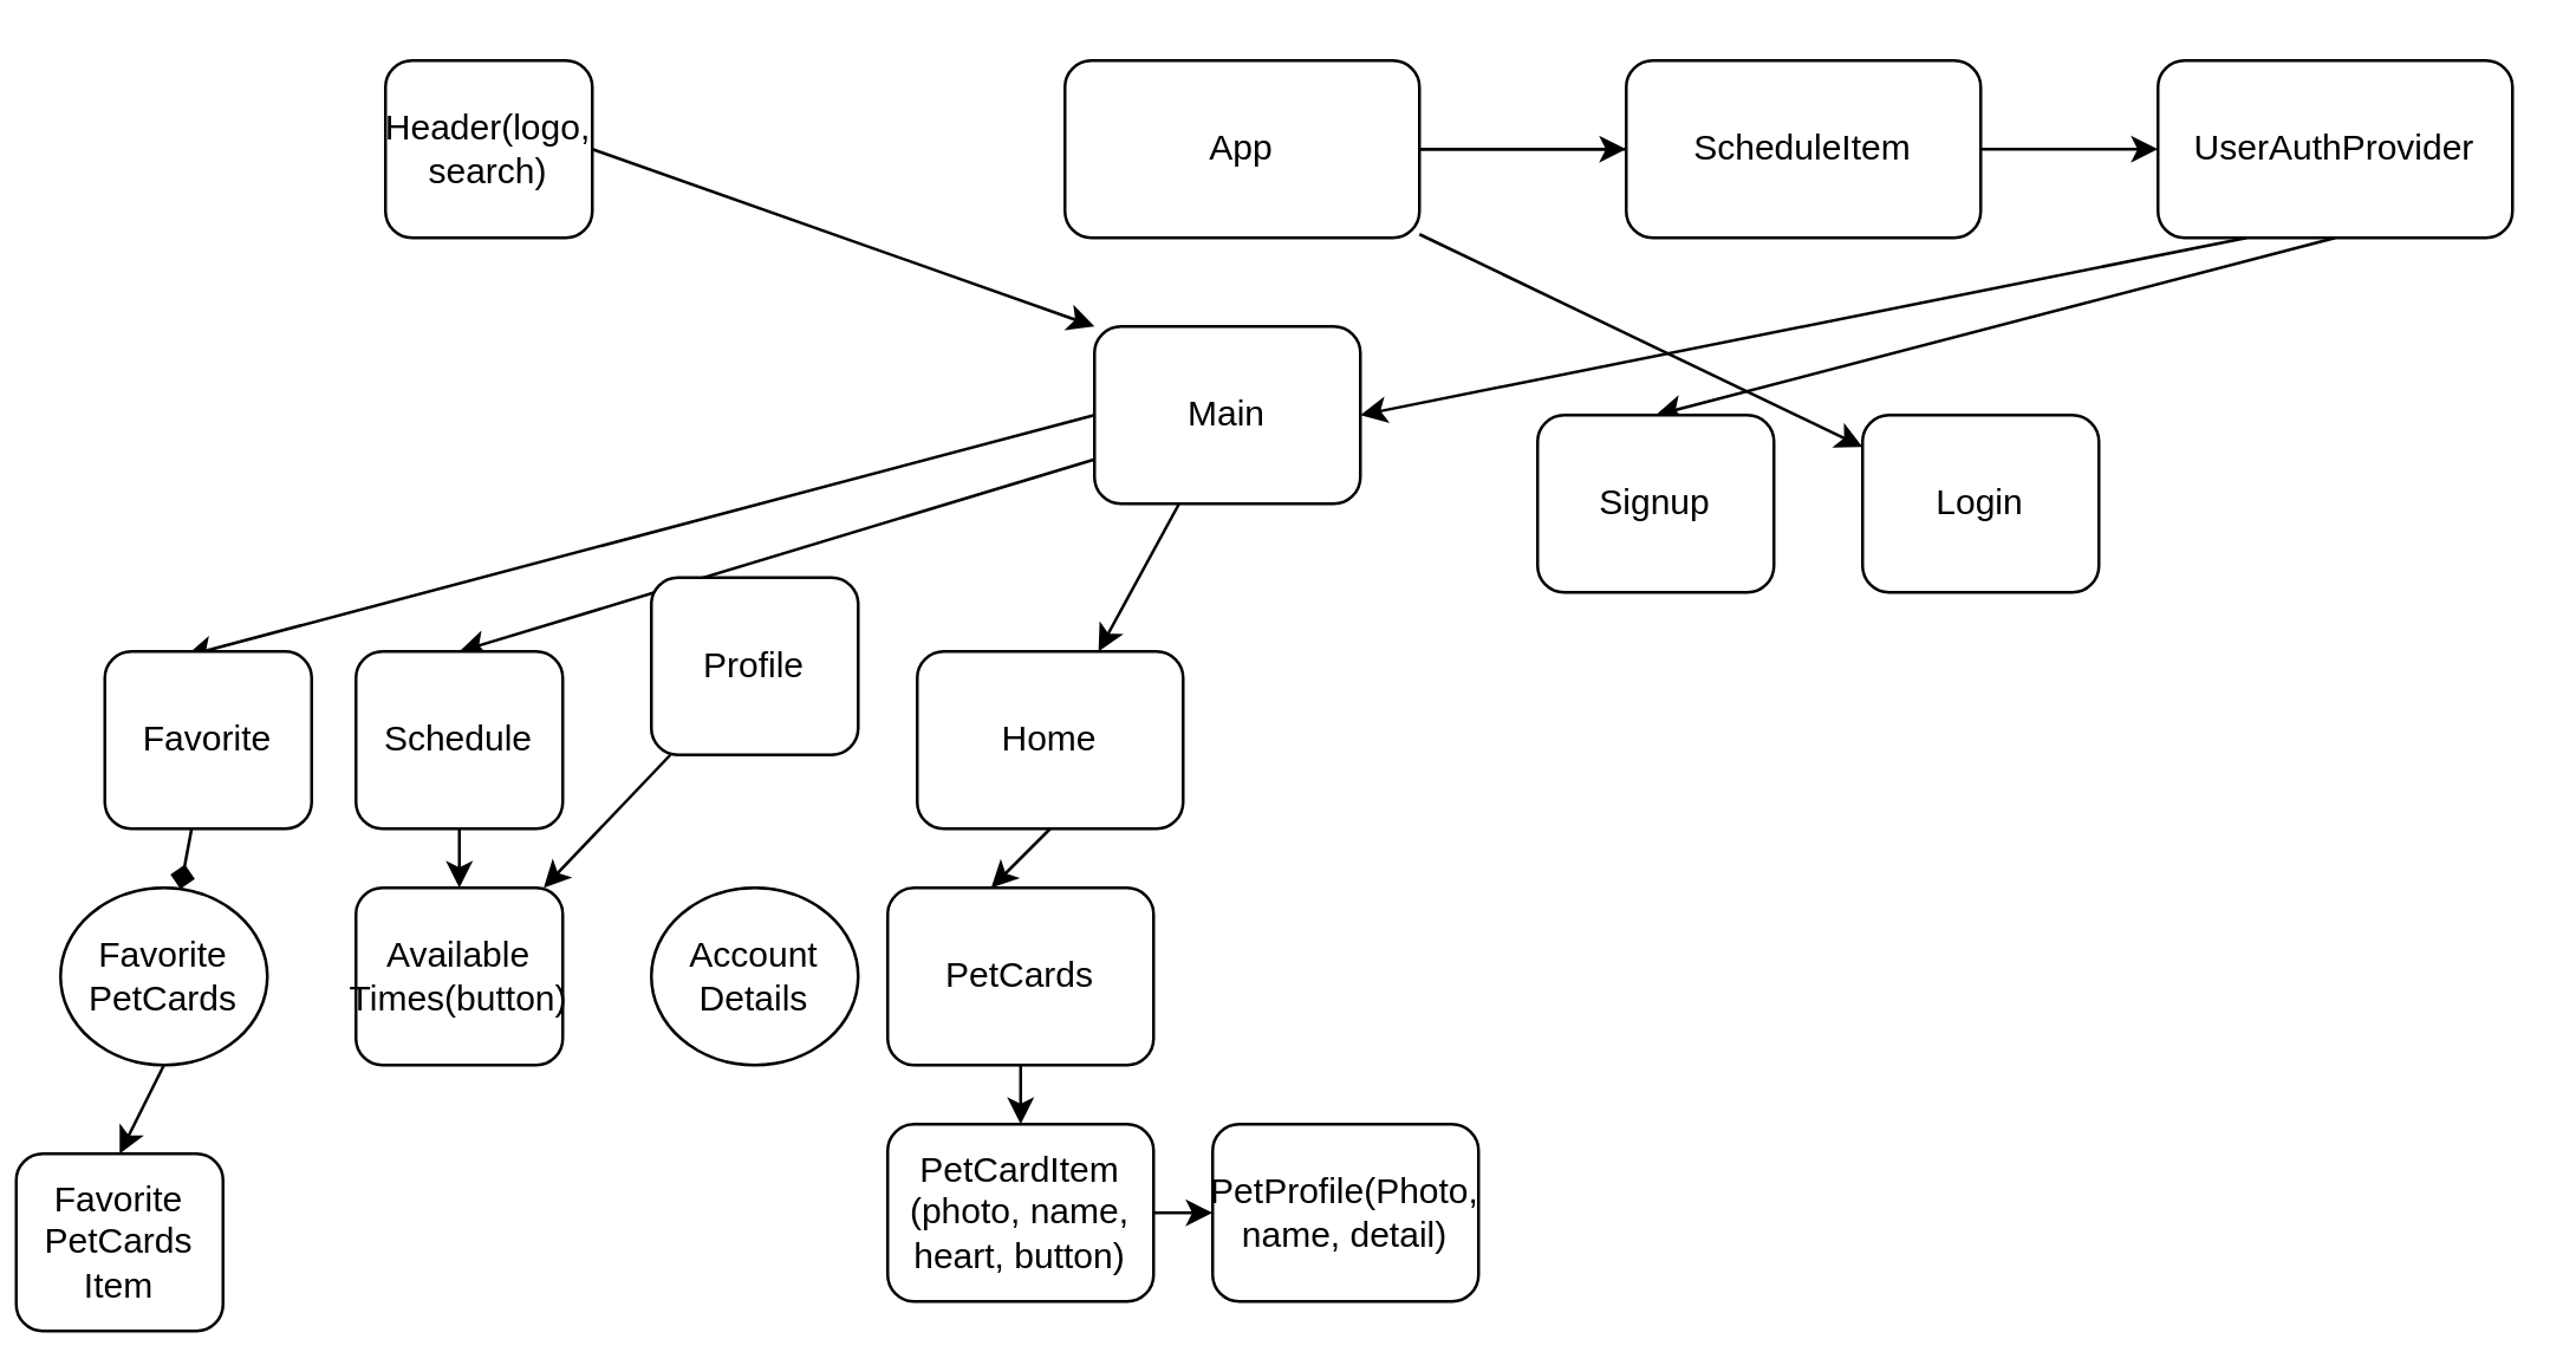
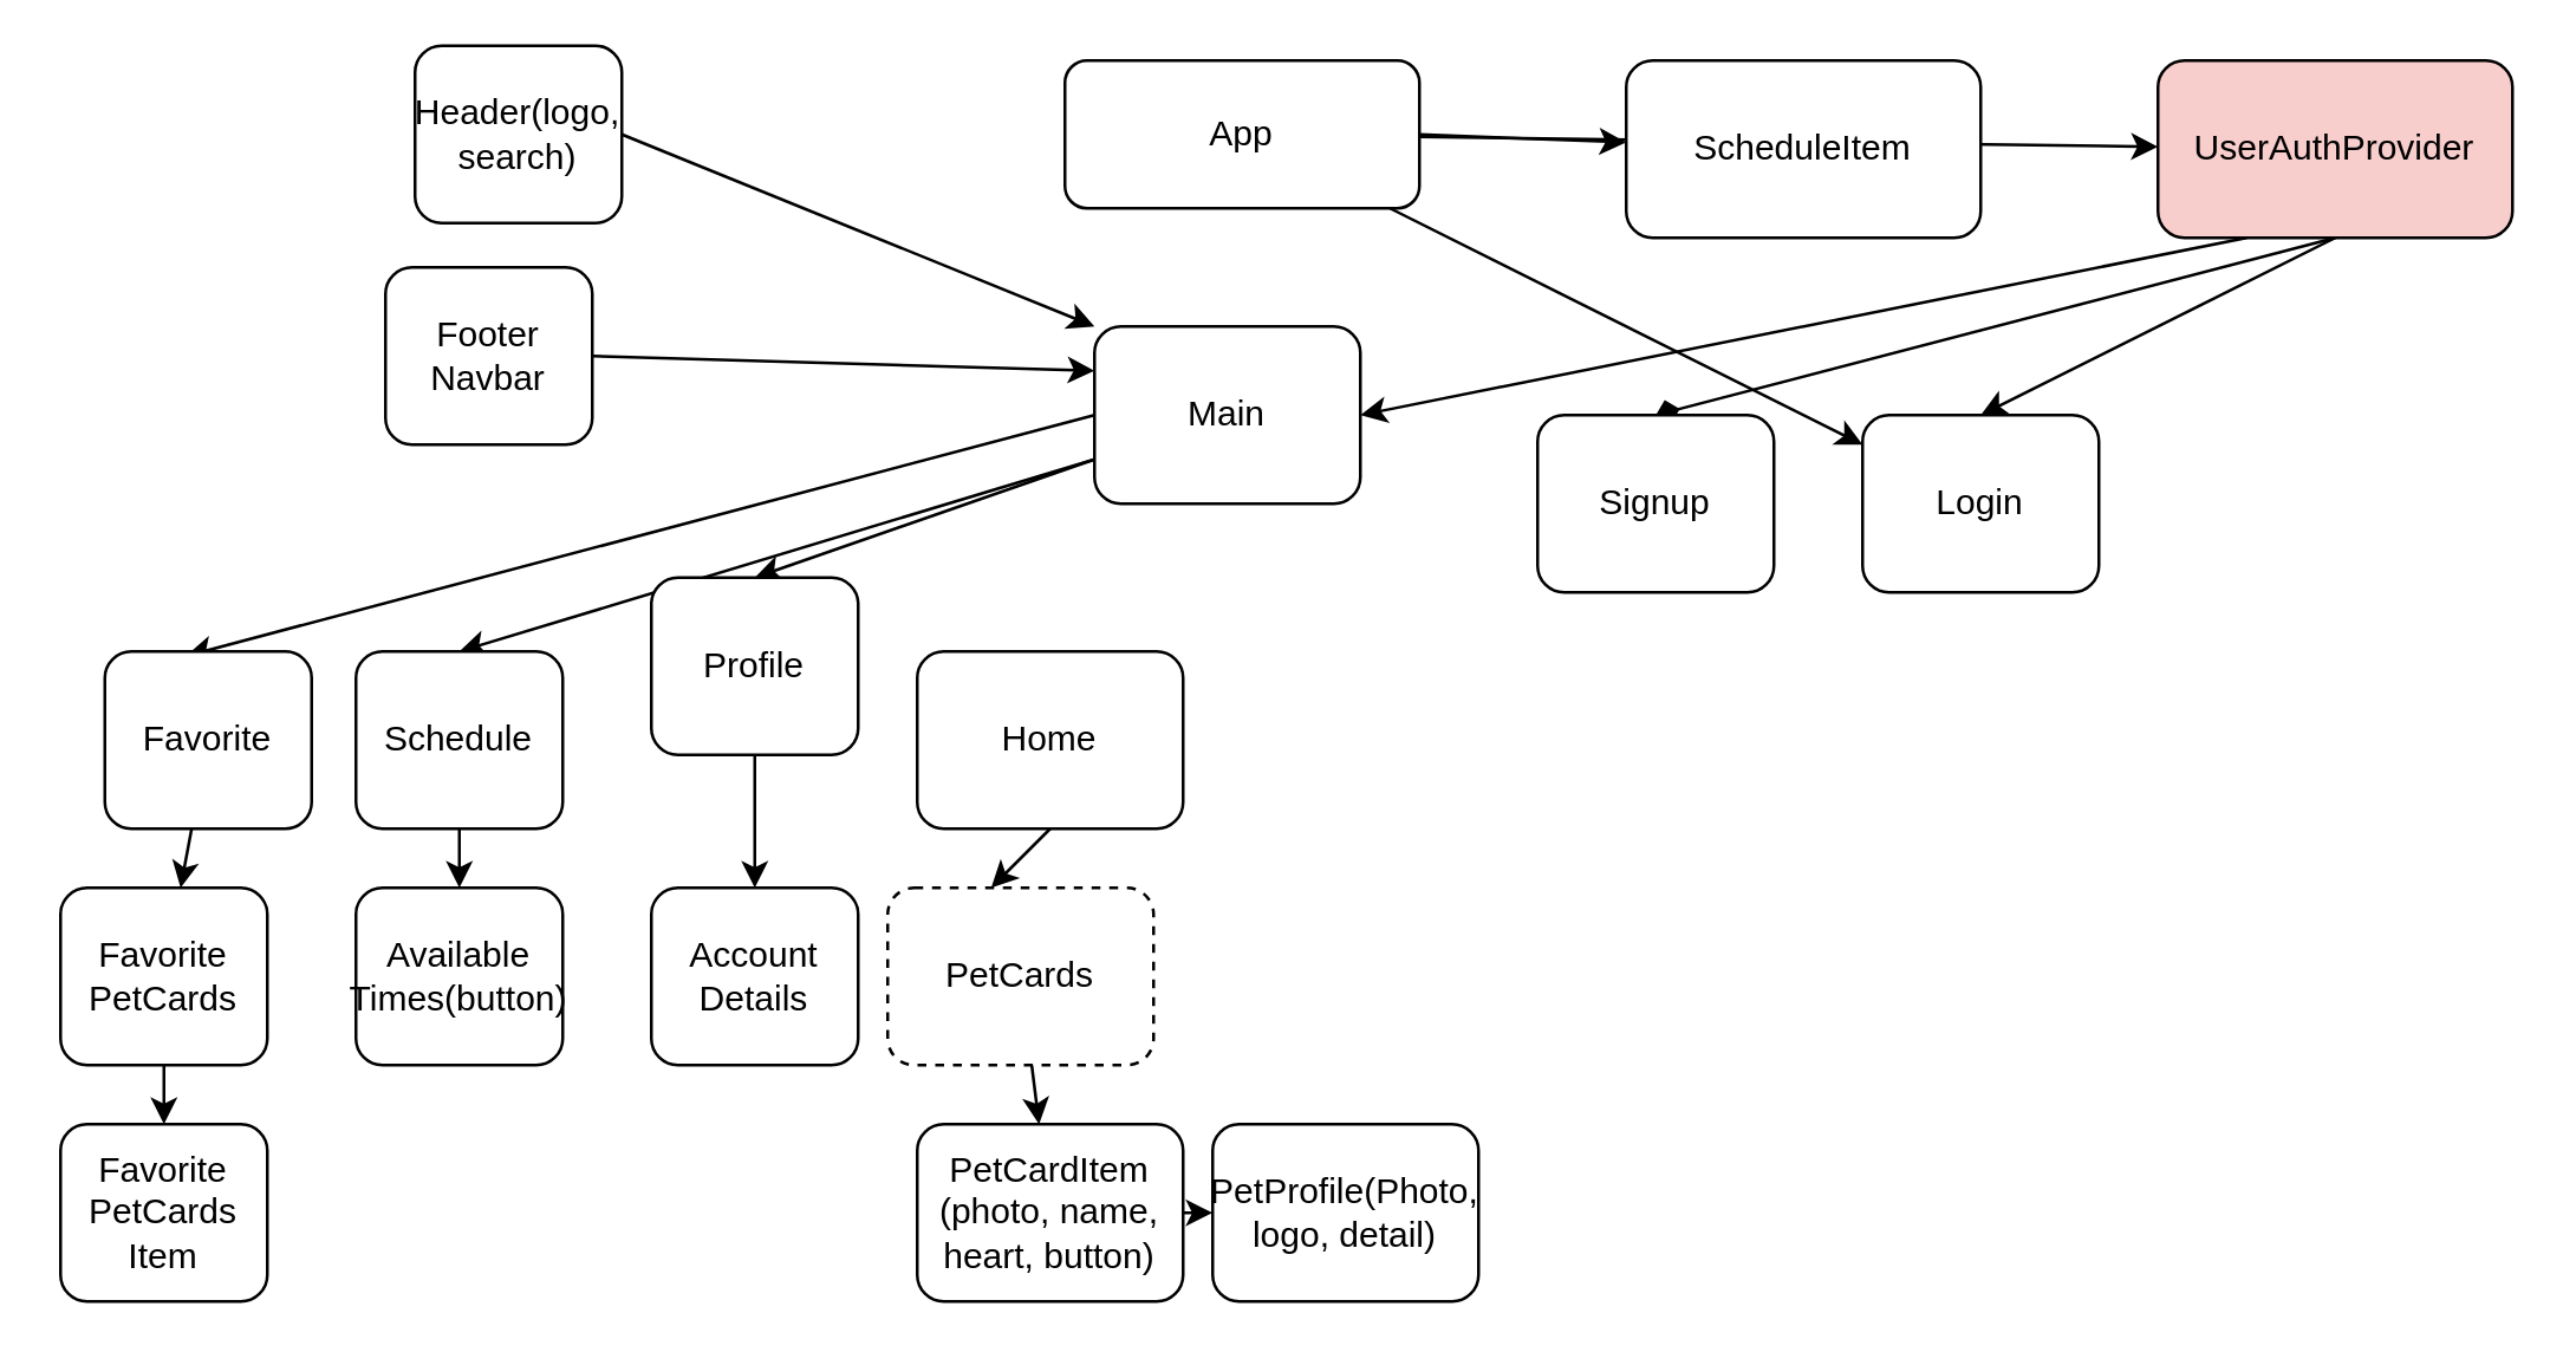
- <mxCell id="39" value="Header(logo, search)" style="rounded=1;whiteSpace=wrap;html=1;" vertex="1" parent="1"><mxGeometry x="130" y="20" width="70" height="60" as="geometry" /></mxCell>
+ <mxCell id="39" value="Header(logo, search)" style="rounded=1;whiteSpace=wrap;html=1;" vertex="1" parent="1"><mxGeometry x="140" y="15" width="70" height="60" as="geometry" /></mxCell>
- <mxCell id="5" value="App" style="rounded=1;whiteSpace=wrap;html=1;" vertex="1" parent="1"><mxGeometry x="360" y="20" width="120" height="60" as="geometry" /></mxCell>
+ <mxCell id="5" value="App" style="rounded=1;whiteSpace=wrap;html=1;" vertex="1" parent="1"><mxGeometry x="360" y="20" width="120" height="50" as="geometry" /></mxCell>
- <mxCell id="9" value="UserAuthProvider" style="rounded=1;whiteSpace=wrap;html=1;" vertex="1" parent="1"><mxGeometry x="730" y="20" width="120" height="60" as="geometry" /></mxCell>
+ <mxCell id="9" value="UserAuthProvider" style="rounded=1;whiteSpace=wrap;html=1;fillColor=#f8cecc;" vertex="1" parent="1"><mxGeometry x="730" y="20" width="120" height="60" as="geometry" /></mxCell>
+ <mxCell id="7" style="edgeStyle=none;html=1;exitX=0.5;exitY=1;exitDx=0;exitDy=0;entryX=0.5;entryY=0;entryDx=0;entryDy=0;" edge="1" parent="1" source="9" target="11"><mxGeometry relative="1" as="geometry" /></mxCell>
+ <mxCell id="37" value="Footer Navbar" style="rounded=1;whiteSpace=wrap;html=1;" vertex="1" parent="1"><mxGeometry x="130" y="90" width="70" height="60" as="geometry" /></mxCell>
+ <mxCell id="36" style="edgeStyle=none;html=1;exitX=1;exitY=0.5;exitDx=0;exitDy=0;entryX=0;entryY=0.25;entryDx=0;entryDy=0;" edge="1" parent="1" source="37" target="16"><mxGeometry relative="1" as="geometry" /></mxCell>
- <mxCell id="6" style="edgeStyle=none;html=1;exitX=0.5;exitY=1;exitDx=0;exitDy=0;entryX=0.5;entryY=0;entryDx=0;entryDy=0;" edge="1" parent="1" source="9" target="10"><mxGeometry relative="1" as="geometry" /></mxCell>
+ <mxCell id="6" style="edgeStyle=none;html=1;exitX=0.5;exitY=1;exitDx=0;exitDy=0;entryX=0.5;entryY=0;entryDx=0;entryDy=0;endArrow=diamond;" edge="1" parent="1" source="9" target="10"><mxGeometry relative="1" as="geometry" /></mxCell>
+ <mxCell id="14" style="edgeStyle=none;html=1;exitX=0;exitY=0.75;exitDx=0;exitDy=0;entryX=0.5;entryY=0;entryDx=0;entryDy=0;" edge="1" parent="1" source="16" target="22"><mxGeometry relative="1" as="geometry"><mxPoint x="310" y="200" as="targetPoint" /></mxGeometry></mxCell>
- <mxCell id="15" value="" style="edgeStyle=none;html=1;" edge="1" parent="1" source="16" target="28"><mxGeometry relative="1" as="geometry" /></mxCell>
- <mxCell id="21" value="" style="edgeStyle=none;html=1;" edge="1" parent="1" source="22" target="31"><mxGeometry relative="1" as="geometry" /></mxCell>
+ <mxCell id="21" value="" style="edgeStyle=none;html=1;" edge="1" parent="1" source="22" target="32"><mxGeometry relative="1" as="geometry" /></mxCell>
- <mxCell id="17" value="" style="edgeStyle=none;html=1;endArrow=diamond;" edge="1" parent="1" source="18" target="34"><mxGeometry relative="1" as="geometry" /></mxCell>
+ <mxCell id="17" value="" style="edgeStyle=none;html=1;" edge="1" parent="1" source="18" target="34"><mxGeometry relative="1" as="geometry" /></mxCell>
- <mxCell id="34" value="Favorite&lt;br&gt;PetCards" style="ellipse;whiteSpace=wrap;html=1;" vertex="1" parent="1"><mxGeometry y="300" width="70" height="60" as="geometry" x="20" /></mxCell>
+ <mxCell id="34" value="Favorite&lt;br&gt;PetCards" style="rounded=1;whiteSpace=wrap;html=1;" vertex="1" parent="1"><mxGeometry y="300" width="70" height="60" as="geometry" x="20" /></mxCell>
- <mxCell id="32" value="Account&lt;br&gt;Details" style="ellipse;whiteSpace=wrap;html=1;" vertex="1" parent="1"><mxGeometry x="220" y="300" width="70" height="60" as="geometry" /></mxCell>
+ <mxCell id="32" value="Account&lt;br&gt;Details" style="rounded=1;whiteSpace=wrap;html=1;" vertex="1" parent="1"><mxGeometry x="220" y="300" width="70" height="60" as="geometry" /></mxCell>
- <mxCell id="24" value="PetCards" style="rounded=1;whiteSpace=wrap;html=1;" vertex="1" parent="1"><mxGeometry x="300" y="300" width="90" height="60" as="geometry" /></mxCell>
+ <mxCell id="24" value="PetCards" style="rounded=1;whiteSpace=wrap;html=1;dashed=1;" vertex="1" parent="1"><mxGeometry x="300" y="300" width="90" height="60" as="geometry" /></mxCell>
- <mxCell id="26" value="PetCardItem (photo, name, heart, button)" style="rounded=1;whiteSpace=wrap;html=1;" vertex="1" parent="1"><mxGeometry x="300" y="380" width="90" height="60" as="geometry" /></mxCell>
+ <mxCell id="26" value="PetCardItem (photo, name, heart, button)" style="rounded=1;whiteSpace=wrap;html=1;" vertex="1" parent="1"><mxGeometry x="310" y="380" width="90" height="60" as="geometry" /></mxCell>
- <mxCell id="29" value="PetProfile(Photo, name, detail)" style="rounded=1;whiteSpace=wrap;html=1;" vertex="1" parent="1"><mxGeometry x="410" y="380" width="90" height="60" as="geometry" /></mxCell>
+ <mxCell id="29" value="PetProfile(Photo, logo, detail)" style="rounded=1;whiteSpace=wrap;html=1;" vertex="1" parent="1"><mxGeometry x="410" y="380" width="90" height="60" as="geometry" /></mxCell>
- <mxCell id="35" value="Favorite&lt;br&gt;PetCards&lt;br&gt;Item" style="rounded=1;whiteSpace=wrap;html=1;" vertex="1" parent="1"><mxGeometry x="5" y="390" width="70" height="60" as="geometry" /></mxCell>
+ <mxCell id="35" value="Favorite&lt;br&gt;PetCards&lt;br&gt;Item" style="rounded=1;whiteSpace=wrap;html=1;" vertex="1" parent="1"><mxGeometry y="380" width="70" height="60" as="geometry" x="20" /></mxCell>
